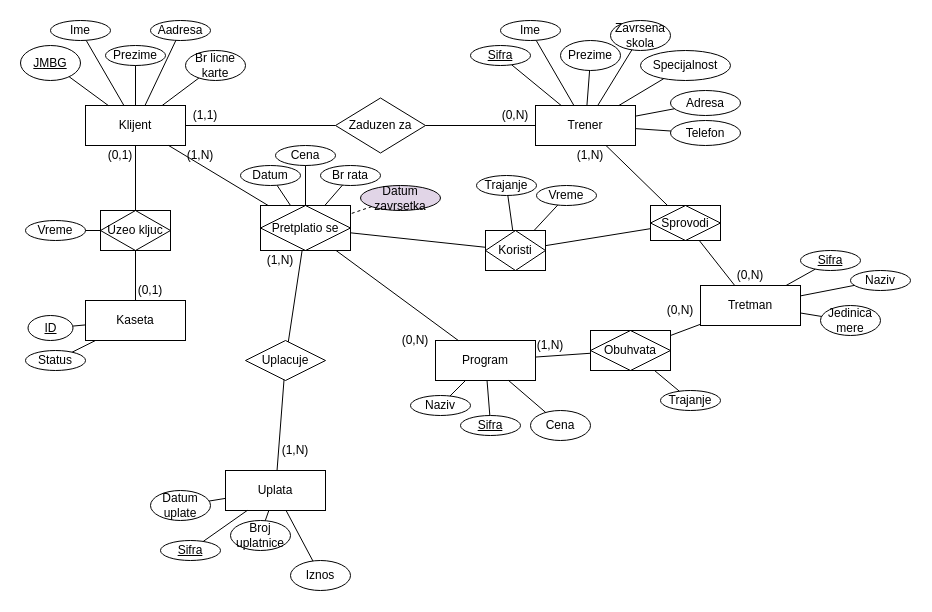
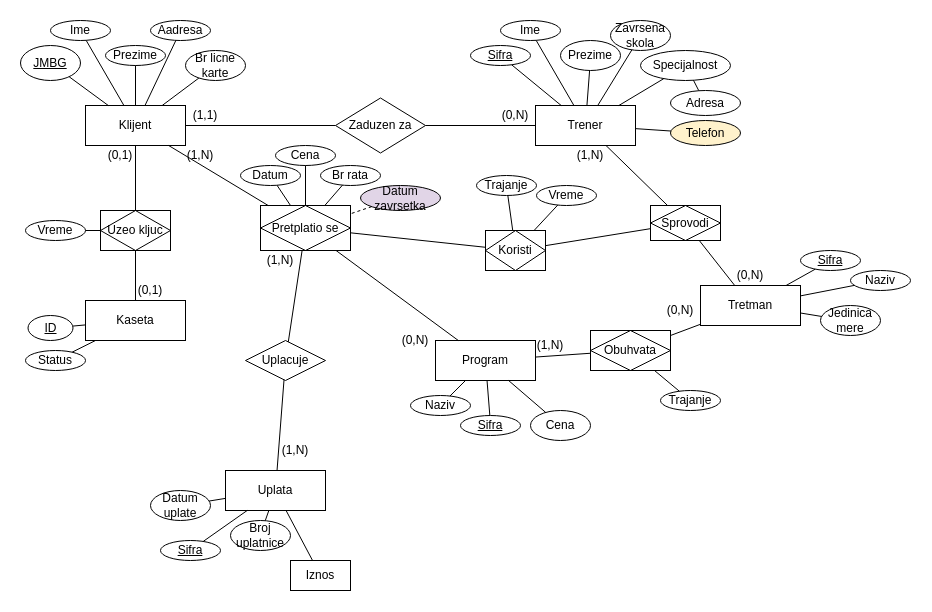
- <mxCell id="12" value="" style="endArrow=none;html=1;rounded=0;" parent="1" source="11" target="2" edge="1"><mxGeometry relative="1" as="geometry"><mxPoint x="910" y="160" as="sourcePoint" /><mxPoint x="780" y="230" as="targetPoint" /></mxGeometry></mxCell>
+ <mxCell id="12" value="" style="endArrow=none;html=1;rounded=0;" parent="1" source="11" target="9" edge="1"><mxGeometry relative="1" as="geometry"><mxPoint x="910" y="160" as="sourcePoint" /><mxPoint x="780" y="230" as="targetPoint" /></mxGeometry></mxCell>
- <mxCell id="25" value="Telefon" style="ellipse;whiteSpace=wrap;html=1;align=center;" vertex="1" parent="1"><mxGeometry x="670" y="120" width="70" height="25" as="geometry" /></mxCell>
+ <mxCell id="25" value="Telefon" style="ellipse;whiteSpace=wrap;html=1;align=center;fillColor=#fff2cc;" vertex="1" parent="1"><mxGeometry x="670" y="120" width="70" height="25" as="geometry" /></mxCell>
- <mxCell id="91" value="Iznos" style="ellipse;whiteSpace=wrap;html=1;align=center;" vertex="1" parent="1"><mxGeometry x="290" y="560" width="60" height="30" as="geometry" /></mxCell>
+ <mxCell id="91" value="Iznos" style="whiteSpace=wrap;html=1;align=center;rounded=0;" vertex="1" parent="1"><mxGeometry x="290" y="560" width="60" height="30" as="geometry" /></mxCell>
